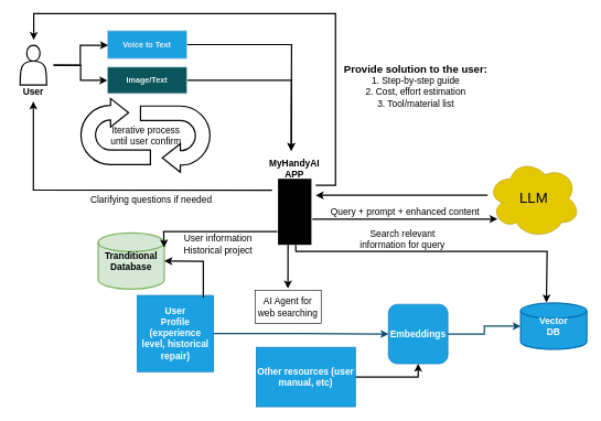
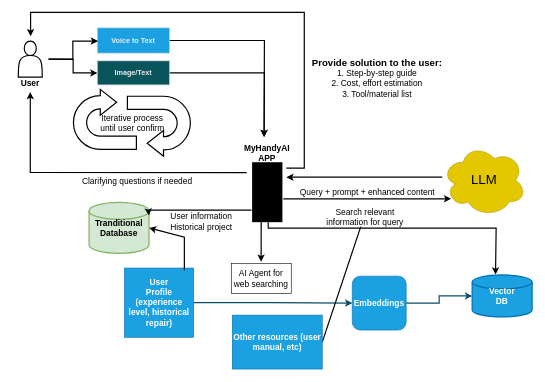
- <mxCell id="25" value="&lt;div&gt;Tranditional&lt;/div&gt;Database" style="strokeWidth=2;html=1;shape=mxgraph.flowchart.database;whiteSpace=wrap;strokeColor=#82b366;fillColor=#d5e8d4;fontSize=14;fontStyle=1" parent="1" vertex="1"><mxGeometry x="148" y="352" width="100" height="85" as="geometry" /></mxCell>
+ <mxCell id="25" value="&lt;div&gt;Tranditional&lt;/div&gt;Database" style="strokeWidth=2;html=1;shape=mxgraph.flowchart.database;whiteSpace=wrap;strokeColor=#82b366;fillColor=#d5e8d4;fontSize=14;fontStyle=1" parent="1" vertex="1"><mxGeometry x="148" y="337" width="100" height="85" as="geometry" /></mxCell>
- <mxCell id="12" style="edgeStyle=orthogonalEdgeStyle;rounded=0;orthogonalLoop=1;jettySize=auto;html=1;exitX=1;exitY=0.5;exitDx=0;exitDy=0;entryX=0.5;entryY=1;entryDx=0;entryDy=0;strokeWidth=2;" parent="1" source="13" target="11" edge="1"><mxGeometry relative="1" as="geometry" /></mxCell>
+ <mxCell id="12" style="edgeStyle=orthogonalEdgeStyle;rounded=0;orthogonalLoop=1;jettySize=auto;html=1;exitX=1;exitY=0.5;exitDx=0;exitDy=0;strokeWidth=2;" parent="1" source="13" target="17" edge="1"><mxGeometry relative="1" as="geometry" /></mxCell>
